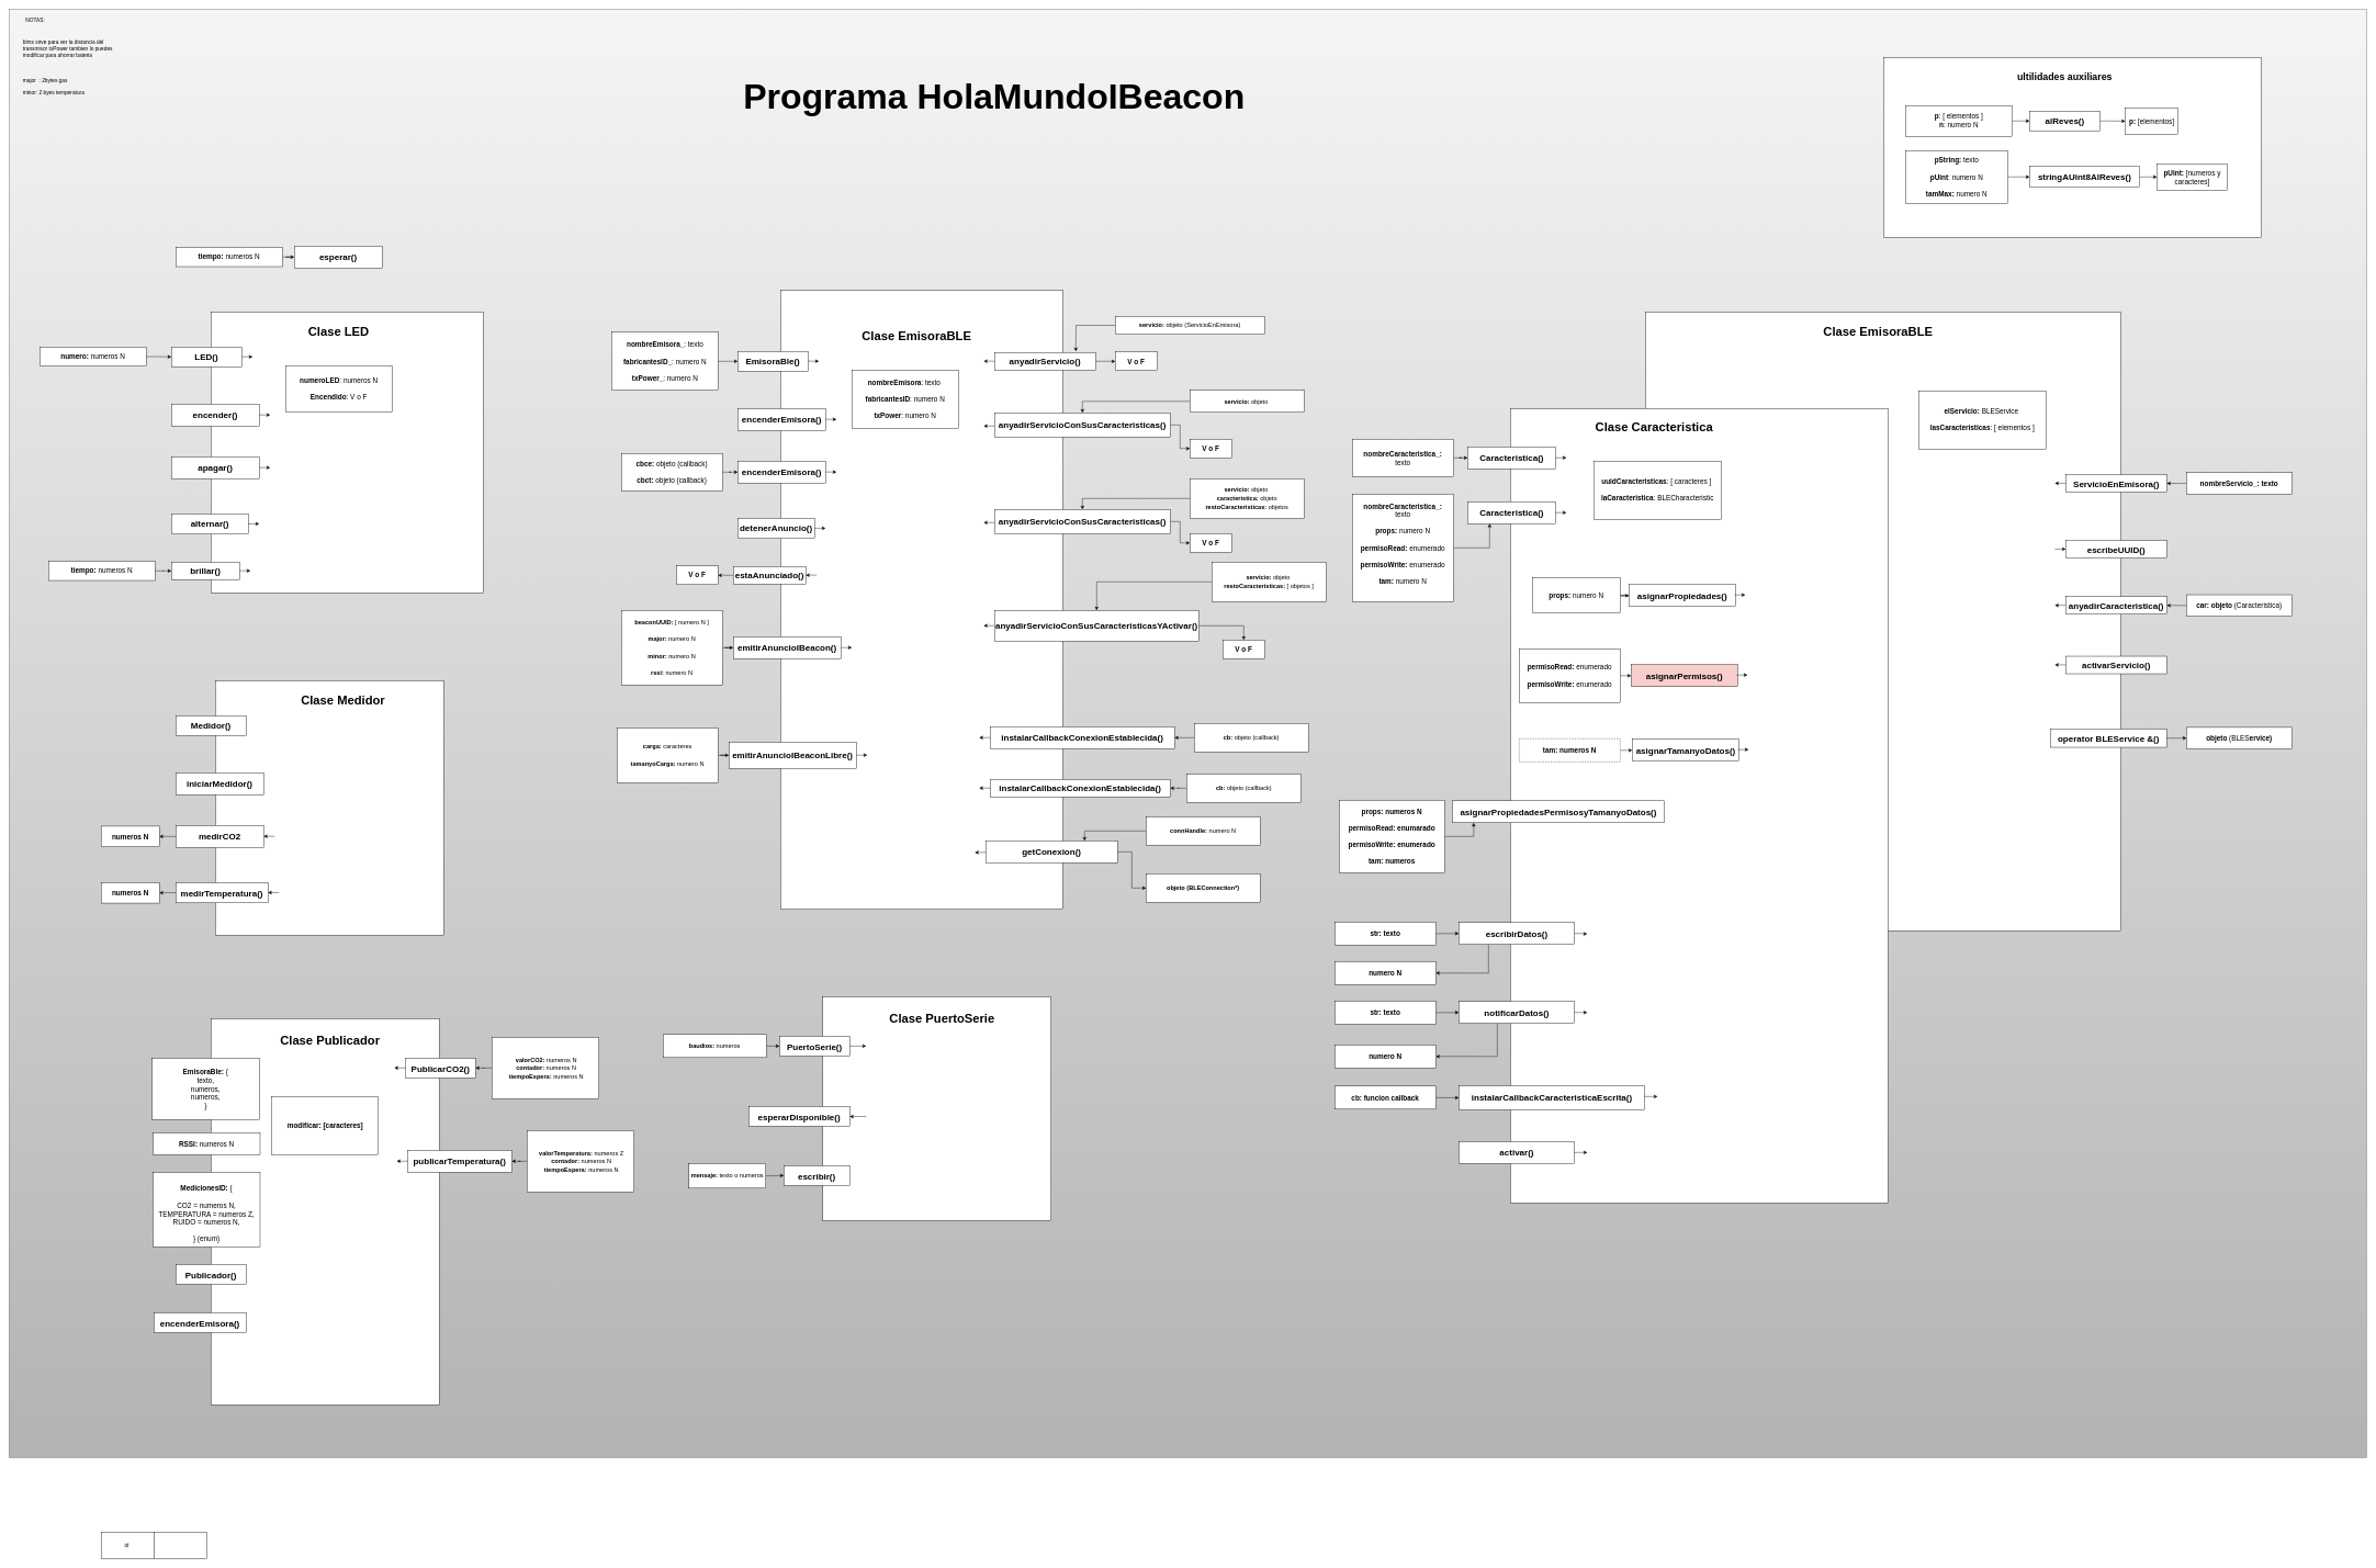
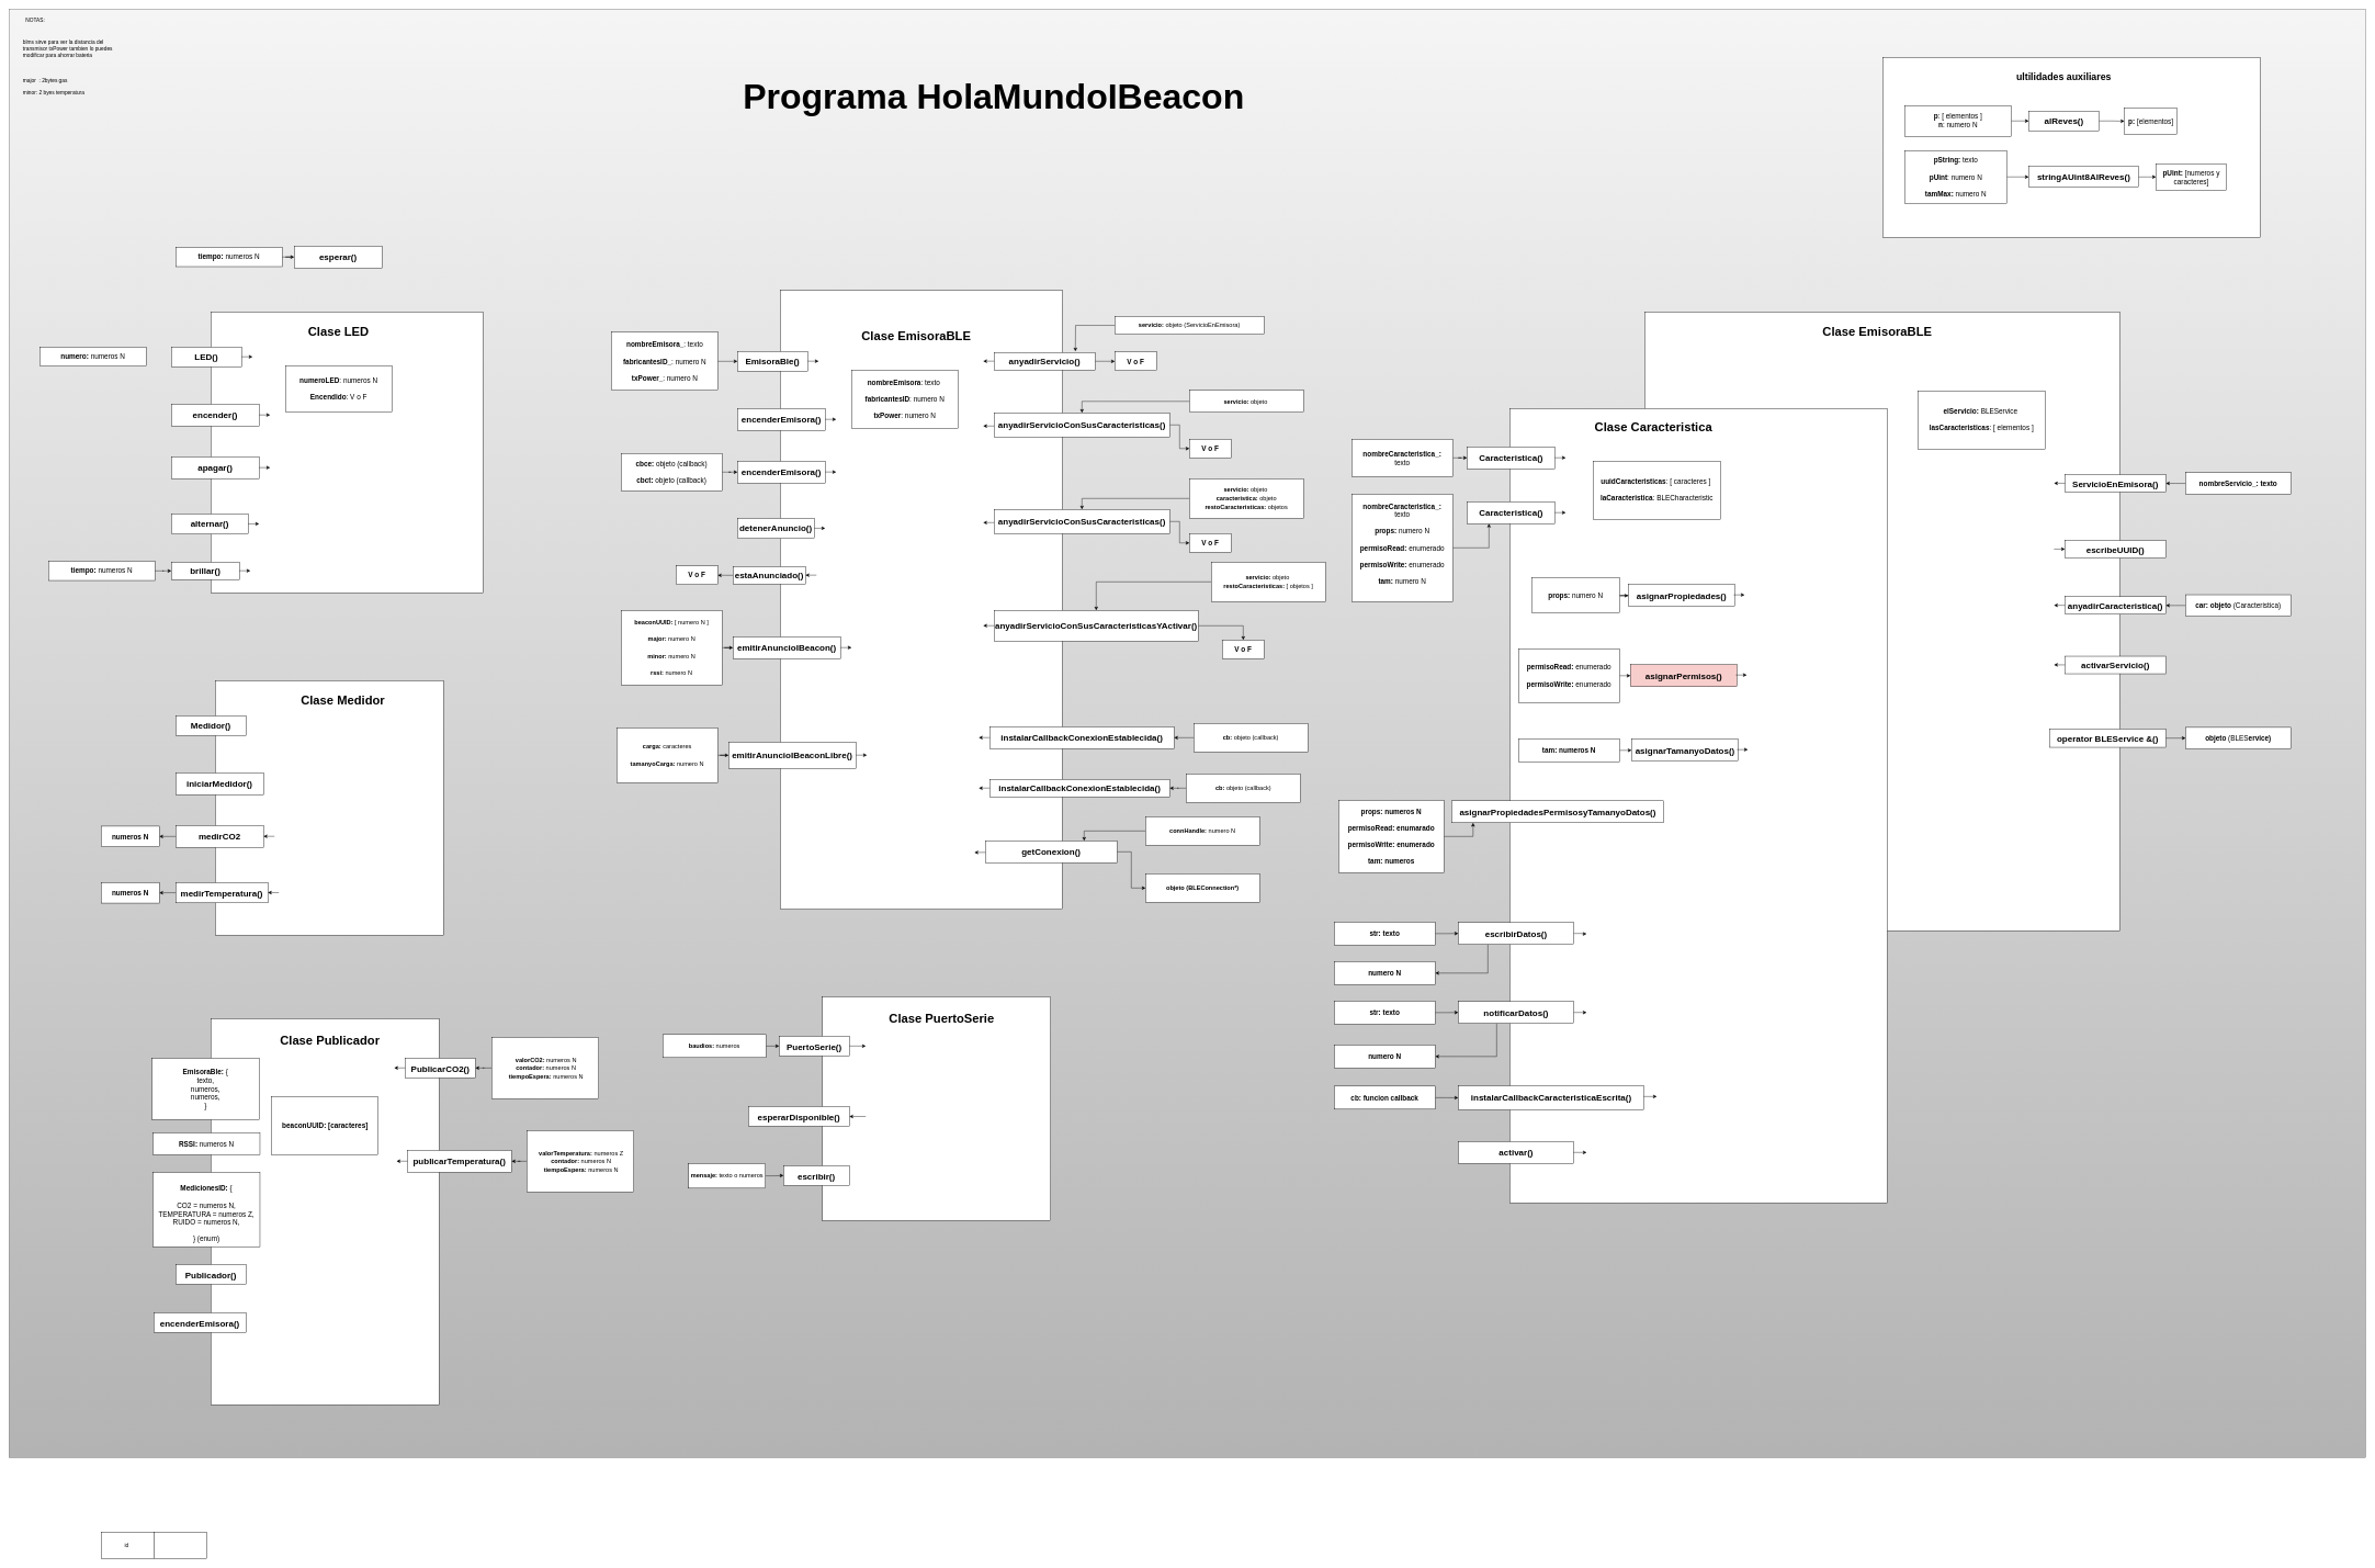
- <mxCell id="96" style="edgeStyle=orthogonalEdgeStyle;rounded=0;orthogonalLoop=1;jettySize=auto;html=1;entryX=0;entryY=0.5;entryDx=0;entryDy=0;fontFamily=Helvetica;fontSize=20;fontColor=default;" parent="1" source="97" target="83" edge="1"><mxGeometry relative="1" as="geometry" /></mxCell>
- <mxCell id="189" value="&lt;div style=&quot;background-color: rgb(255, 255, 255); line-height: 19px; white-space: pre;&quot;&gt;&lt;b style=&quot;color: light-dark(rgb(0, 0, 0), rgb(255, 255, 255));&quot;&gt;tam: numeros N&lt;/b&gt;&lt;/div&gt;" style="rounded=0;whiteSpace=wrap;html=1;fontSize=16;fontColor=default;fontFamily=Helvetica;dashed=1;" parent="1" vertex="1"><mxGeometry x="3460" y="1682.5" width="230" height="52.5" as="geometry" /></mxCell>
+ <mxCell id="189" value="&lt;div style=&quot;background-color: rgb(255, 255, 255); line-height: 19px; white-space: pre;&quot;&gt;&lt;b style=&quot;color: light-dark(rgb(0, 0, 0), rgb(255, 255, 255));&quot;&gt;tam: numeros N&lt;/b&gt;&lt;/div&gt;" style="rounded=0;whiteSpace=wrap;html=1;fontSize=16;fontColor=default;fontFamily=Helvetica;" parent="1" vertex="1"><mxGeometry x="3460" y="1682.5" width="230" height="52.5" as="geometry" /></mxCell>
- <mxCell id="120" value="&lt;b&gt;modificar: [caracteres]&lt;/b&gt;" style="rounded=0;whiteSpace=wrap;html=1;fontSize=16;" parent="1" vertex="1"><mxGeometry x="618.75" y="2497.5" width="242.5" height="132.5" as="geometry" /></mxCell>
+ <mxCell id="120" value="&lt;b&gt;beaconUUID: [caracteres]&lt;/b&gt;" style="rounded=0;whiteSpace=wrap;html=1;fontSize=16;" parent="1" vertex="1"><mxGeometry x="618.75" y="2497.5" width="242.5" height="132.5" as="geometry" /></mxCell>
